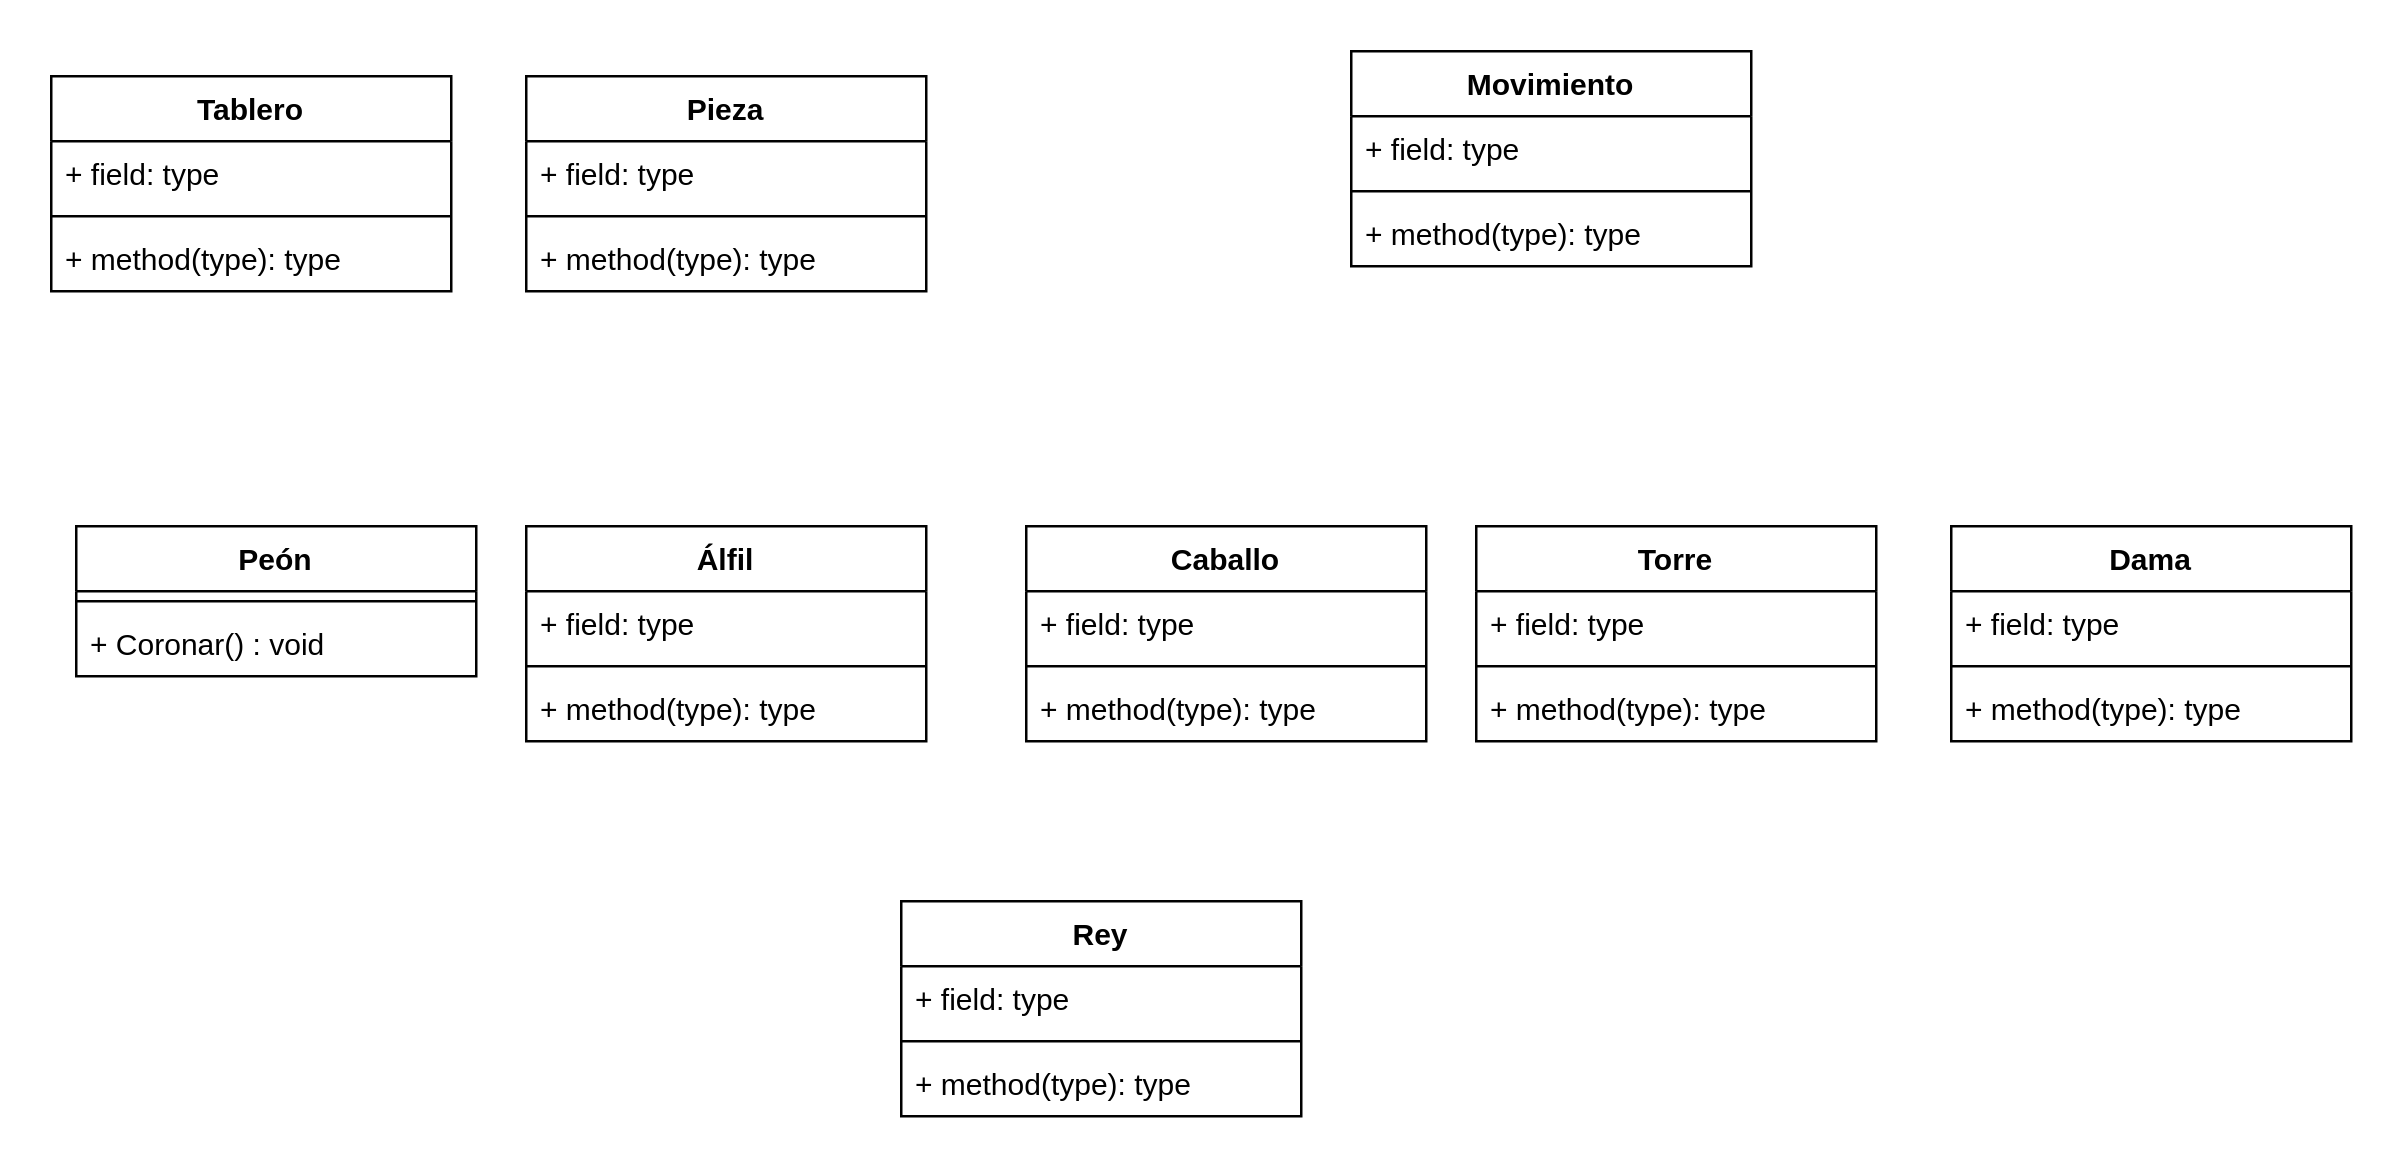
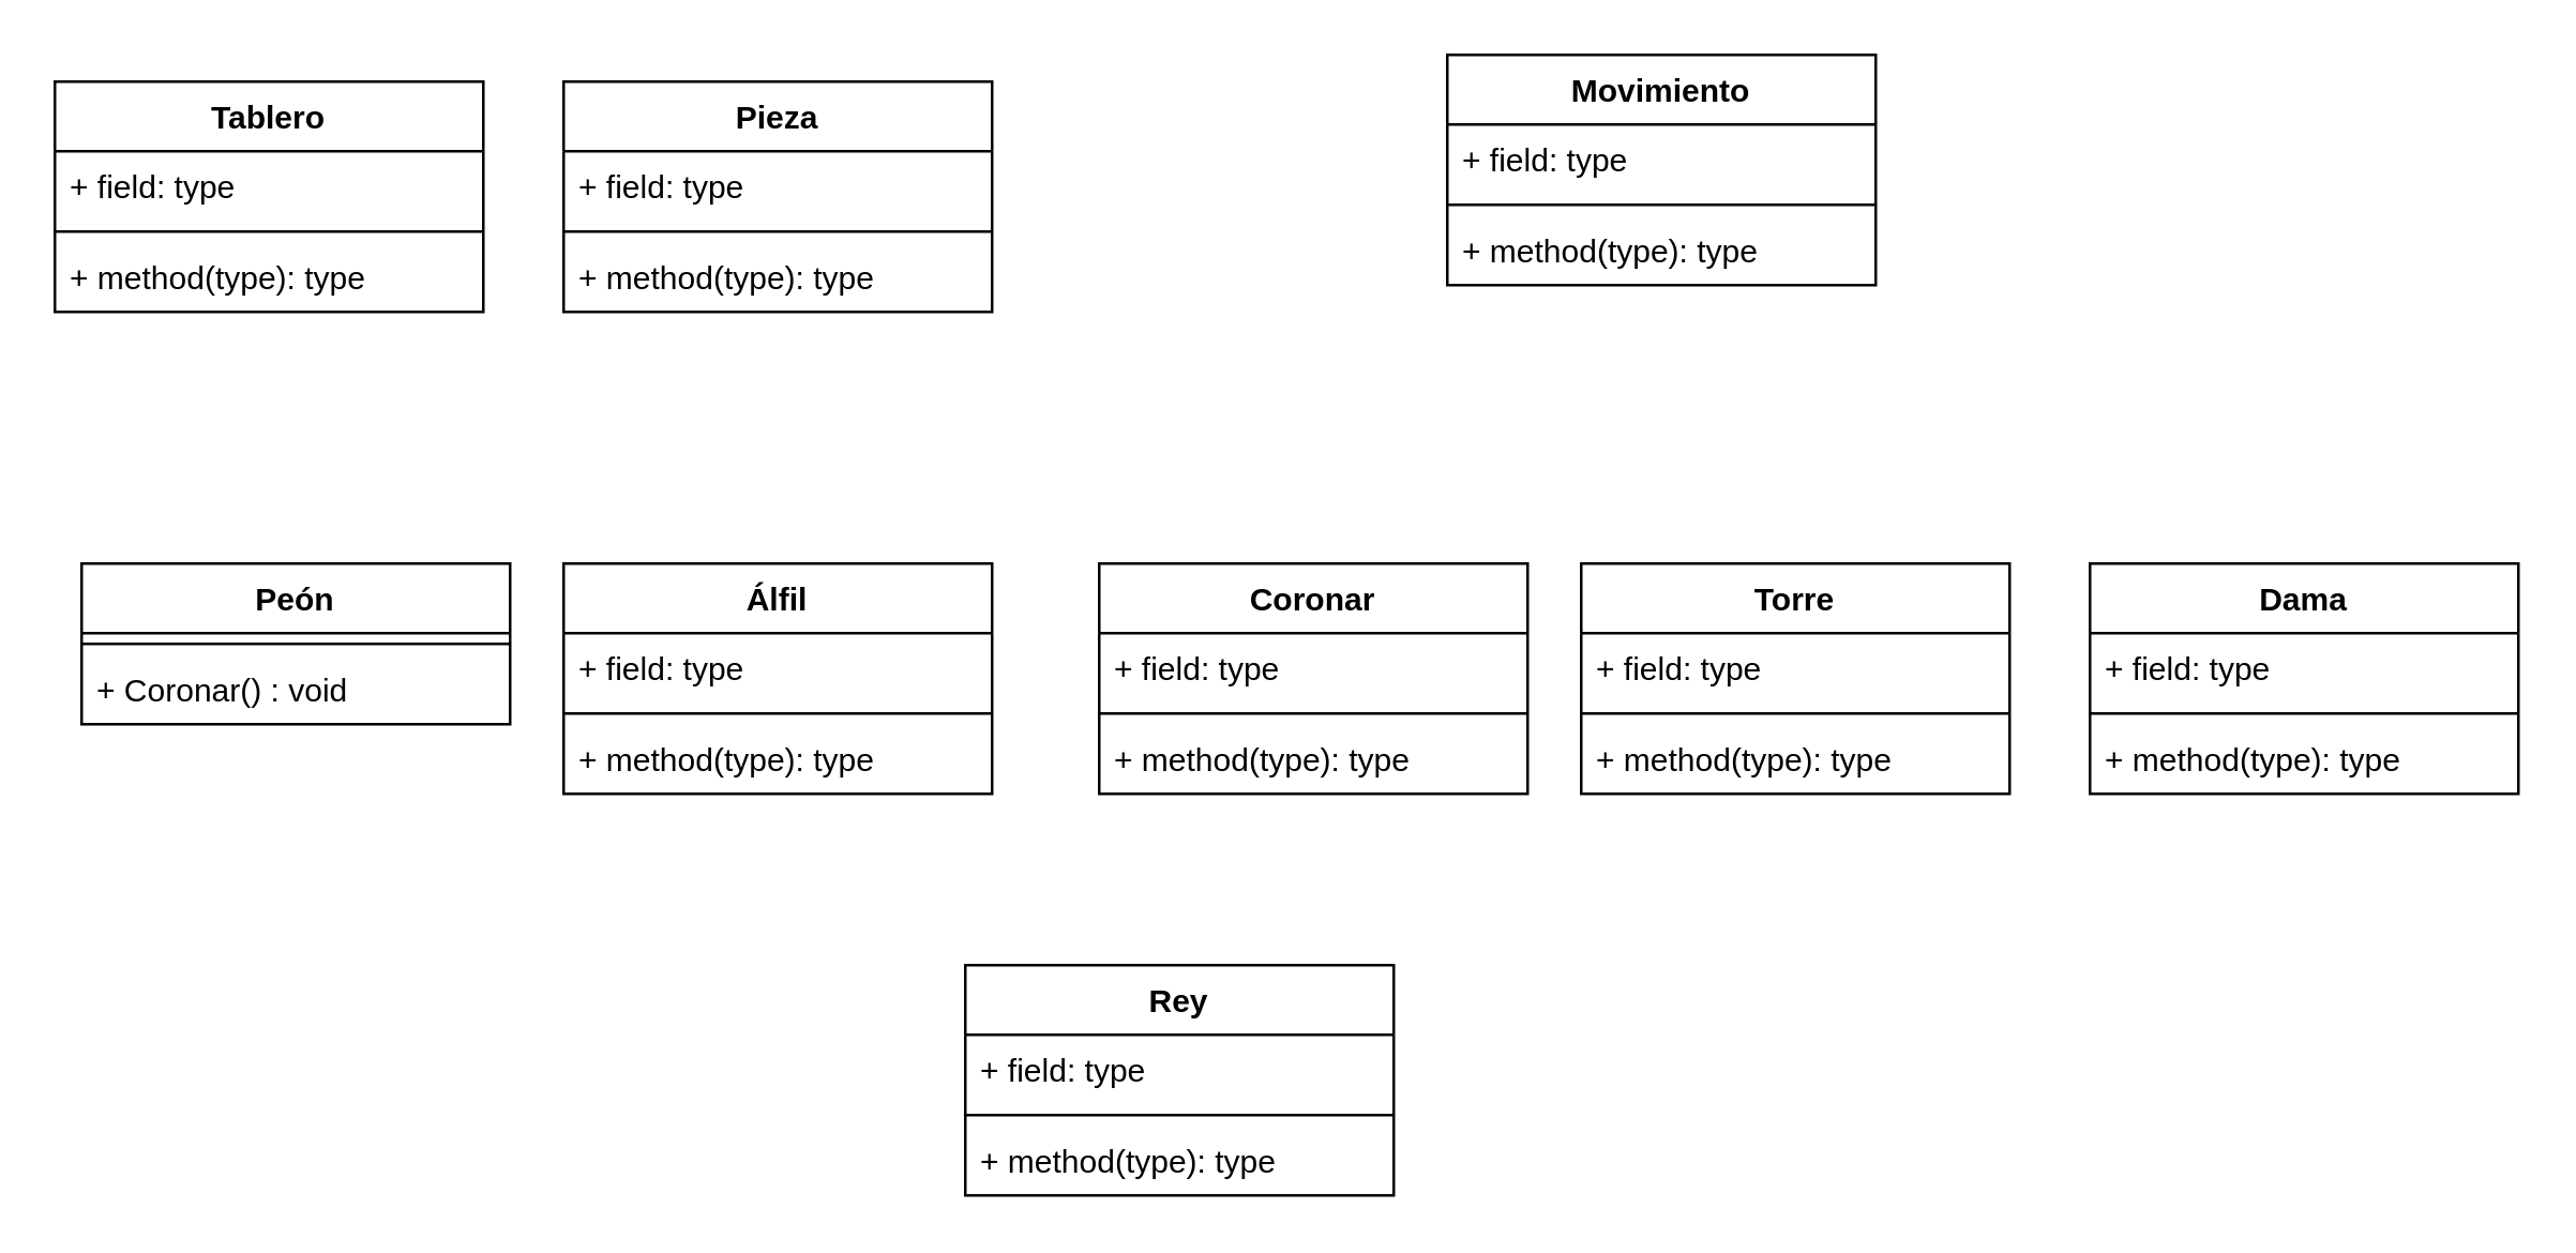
- <mxCell id="17" value="Caballo" style="swimlane;fontStyle=1;align=center;verticalAlign=top;childLayout=stackLayout;horizontal=1;startSize=26;horizontalStack=0;resizeParent=1;resizeParentMax=0;resizeLast=0;collapsible=1;marginBottom=0;whiteSpace=wrap;html=1;" vertex="1" parent="1"><mxGeometry x="410" y="210" width="160" height="86" as="geometry" /></mxCell>
+ <mxCell id="17" value="Coronar" style="swimlane;fontStyle=1;align=center;verticalAlign=top;childLayout=stackLayout;horizontal=1;startSize=26;horizontalStack=0;resizeParent=1;resizeParentMax=0;resizeLast=0;collapsible=1;marginBottom=0;whiteSpace=wrap;html=1;" vertex="1" parent="1"><mxGeometry x="410" y="210" width="160" height="86" as="geometry" /></mxCell>
